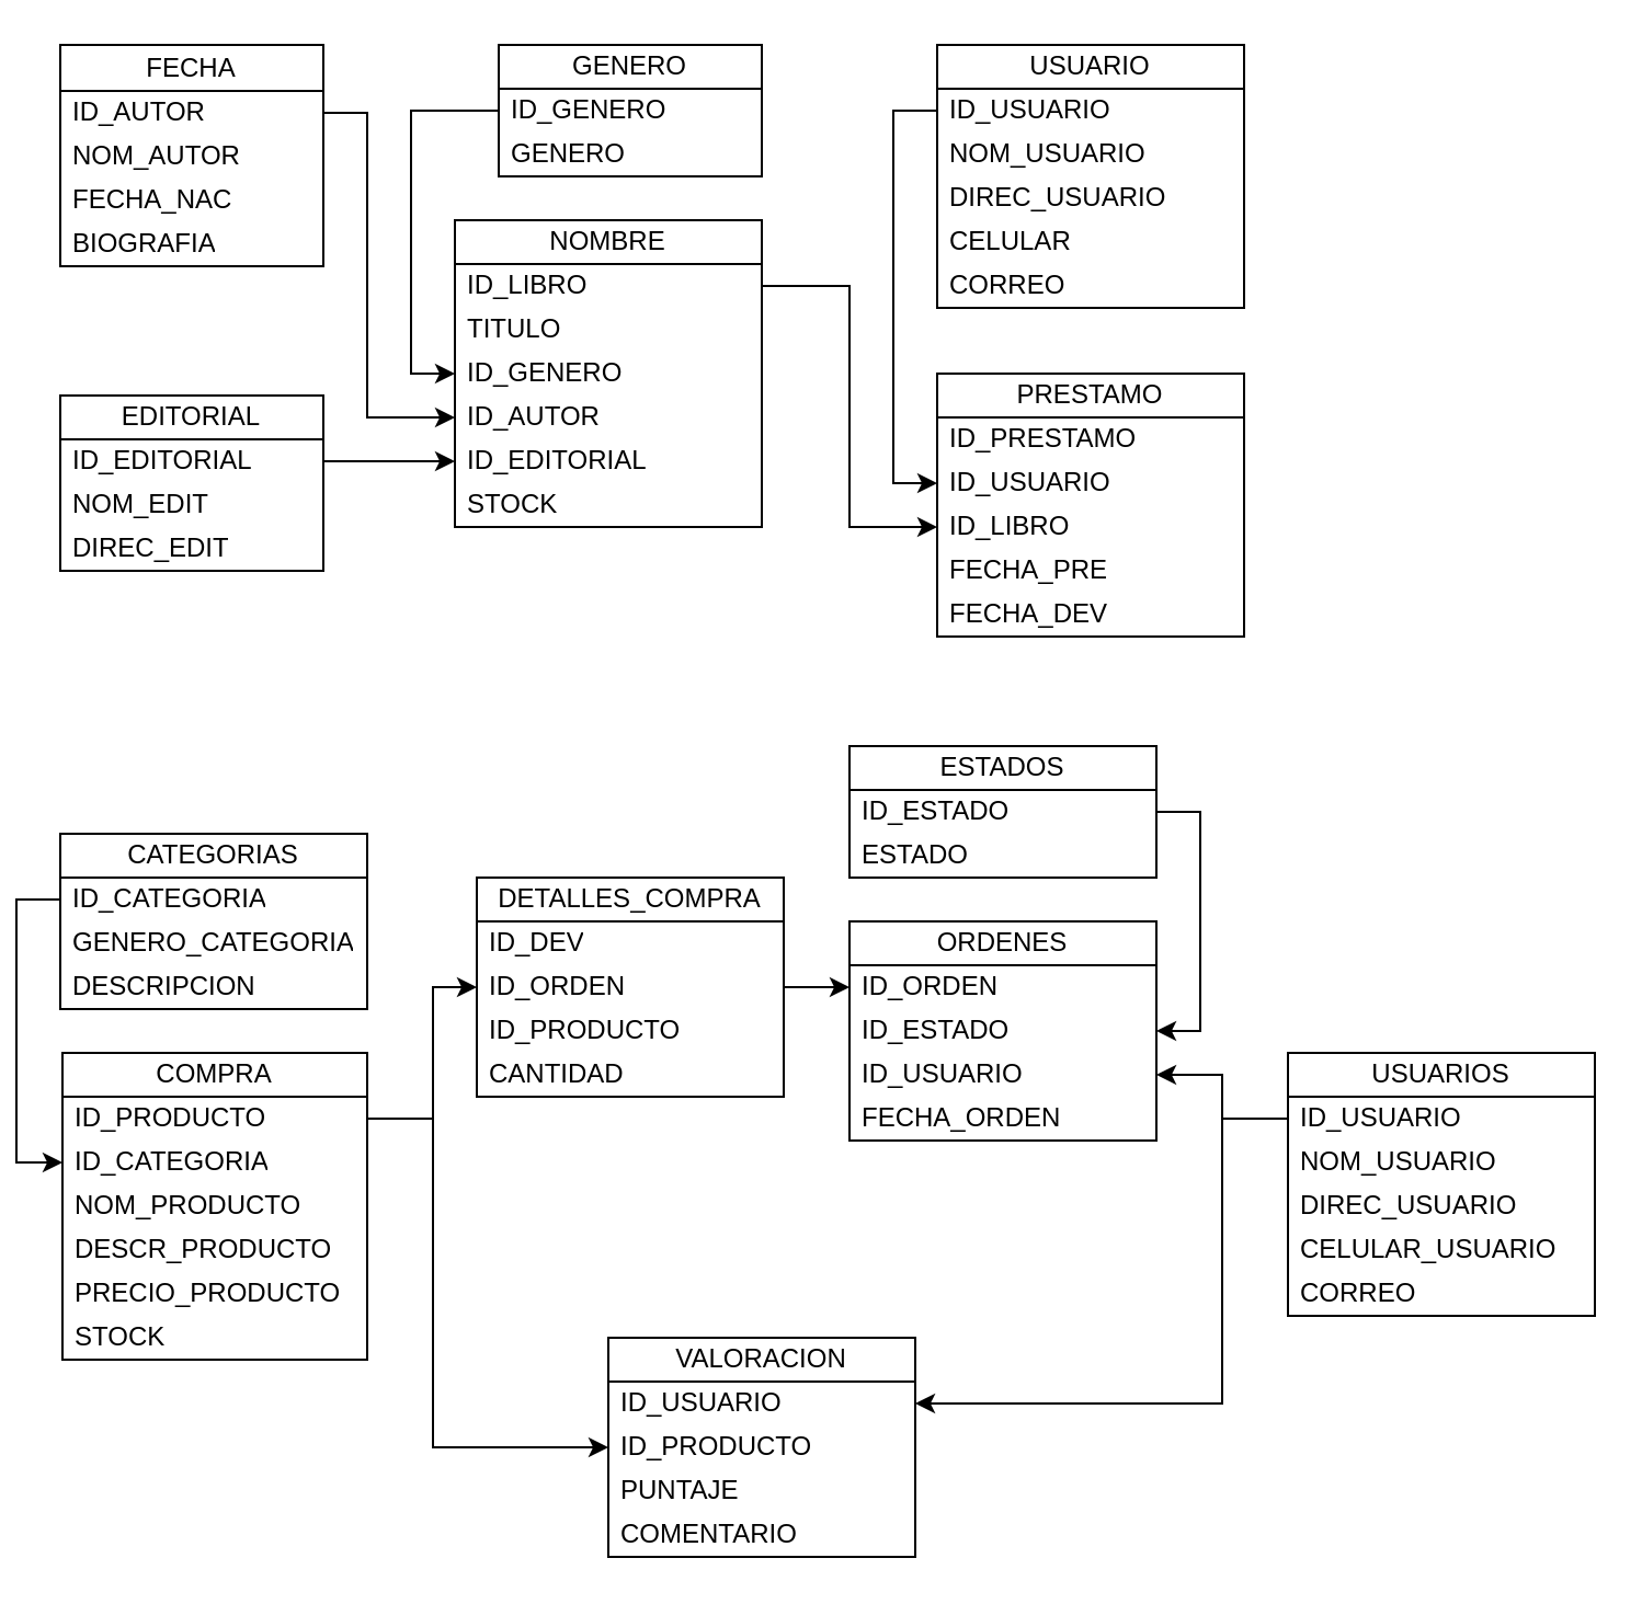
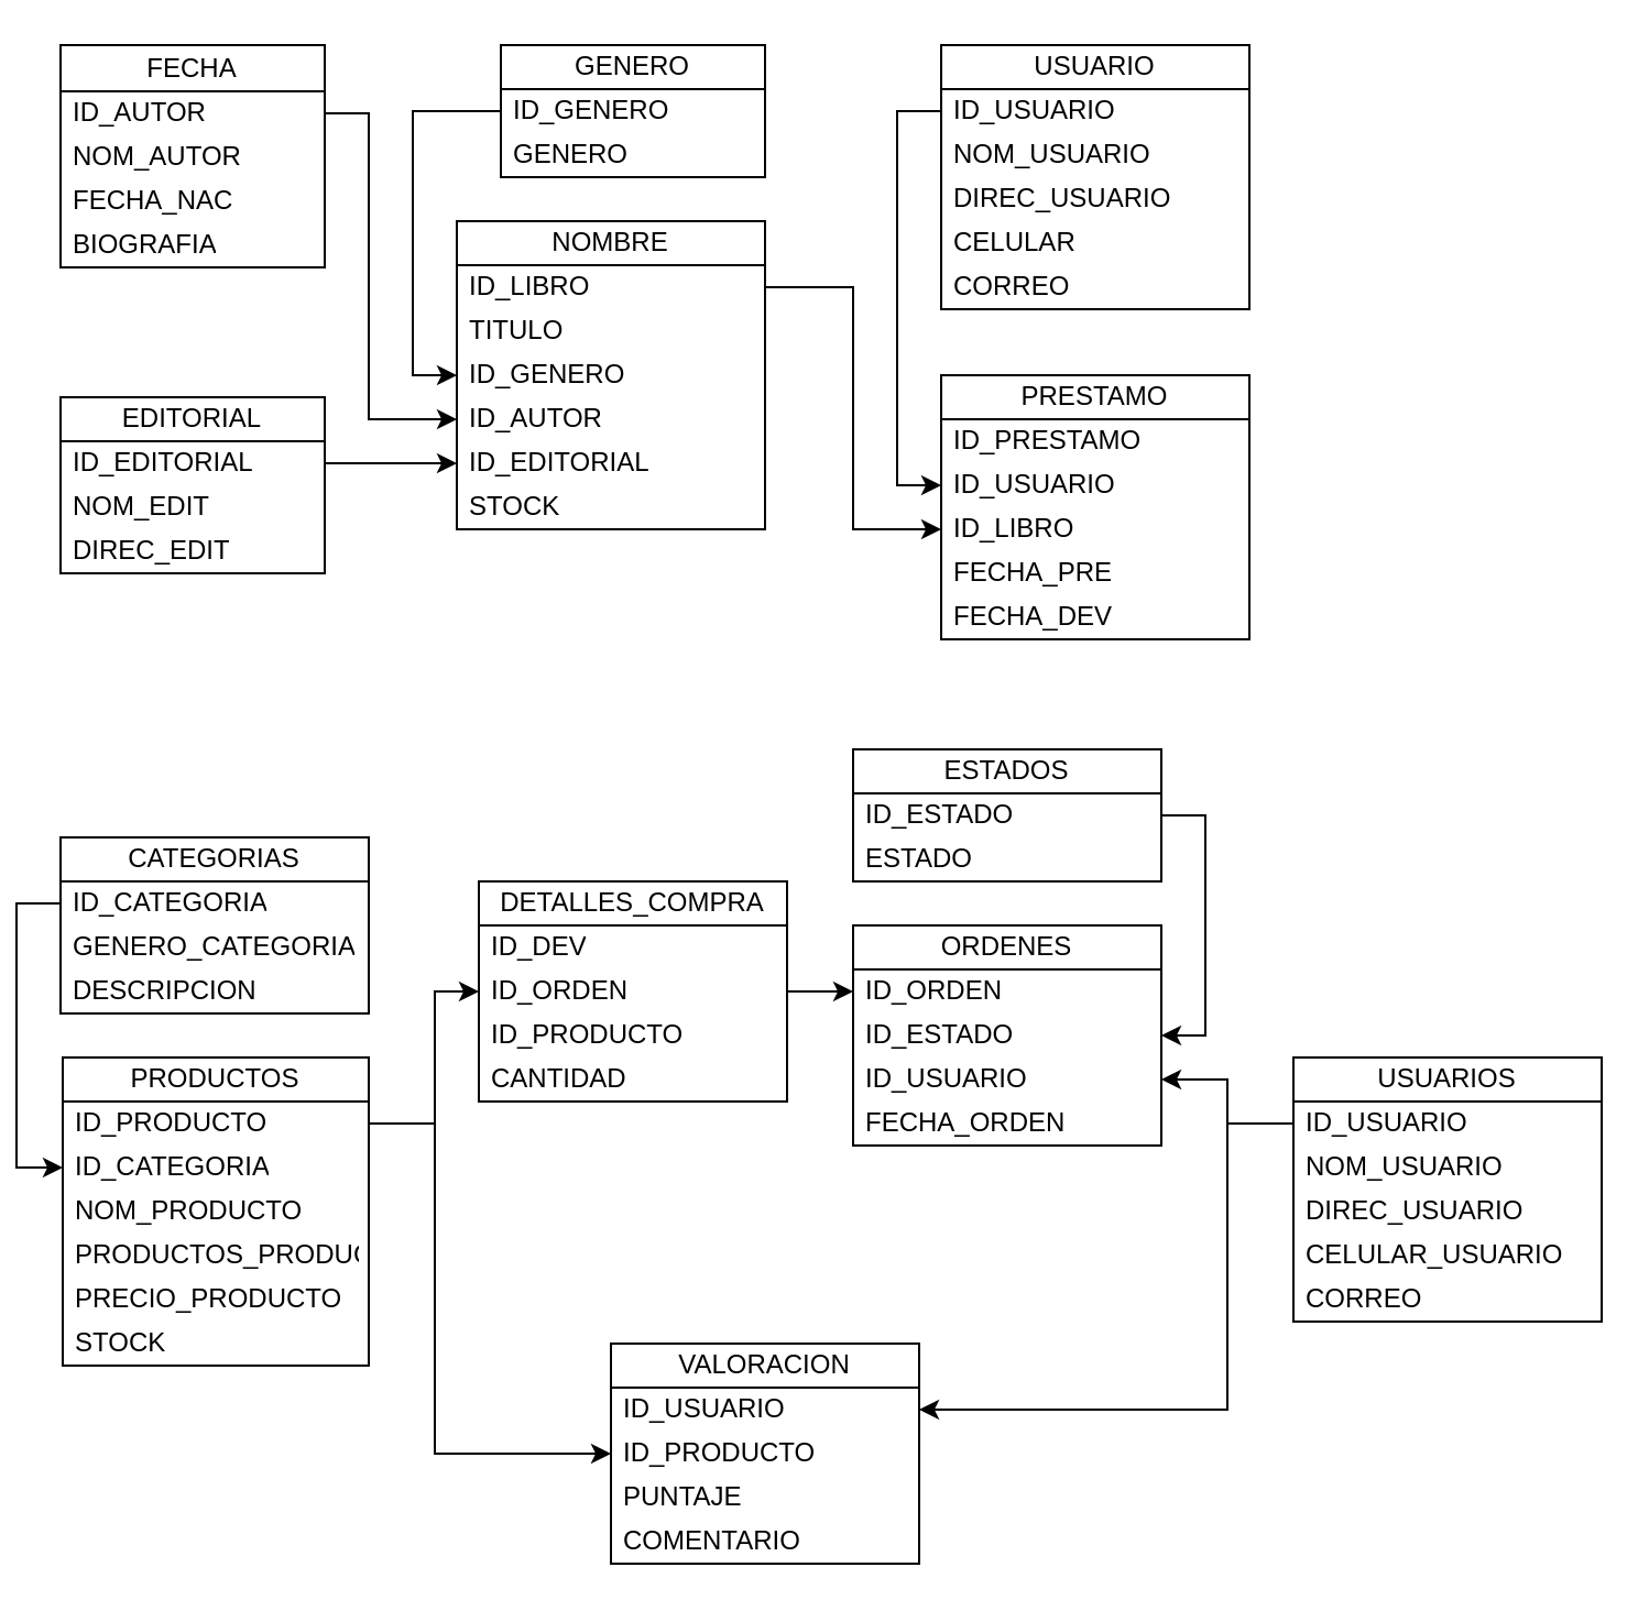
- <mxCell id="38" value="COMPRA" style="swimlane;fontStyle=0;childLayout=stackLayout;horizontal=1;startSize=20;horizontalStack=0;resizeParent=1;resizeParentMax=0;resizeLast=0;collapsible=1;marginBottom=0;whiteSpace=wrap;html=1;" parent="1" vertex="1"><mxGeometry x="21" y="480" width="139" height="140" as="geometry" /></mxCell>
+ <mxCell id="38" value="PRODUCTOS" style="swimlane;fontStyle=0;childLayout=stackLayout;horizontal=1;startSize=20;horizontalStack=0;resizeParent=1;resizeParentMax=0;resizeLast=0;collapsible=1;marginBottom=0;whiteSpace=wrap;html=1;" parent="1" vertex="1"><mxGeometry x="21" y="480" width="139" height="140" as="geometry" /></mxCell>
- <mxCell id="42" value="DESCR_PRODUCTO" style="text;strokeColor=none;fillColor=none;align=left;verticalAlign=middle;spacingLeft=4;spacingRight=4;overflow=hidden;points=[[0,0.5],[1,0.5]];portConstraint=eastwest;rotatable=0;whiteSpace=wrap;html=1;" parent="38" vertex="1"><mxGeometry y="80" width="139" height="20" as="geometry" /></mxCell>
+ <mxCell id="42" value="PRODUCTOS_PRODUCTO" style="text;strokeColor=none;fillColor=none;align=left;verticalAlign=middle;spacingLeft=4;spacingRight=4;overflow=hidden;points=[[0,0.5],[1,0.5]];portConstraint=eastwest;rotatable=0;whiteSpace=wrap;html=1;" parent="38" vertex="1"><mxGeometry y="80" width="139" height="20" as="geometry" /></mxCell>
